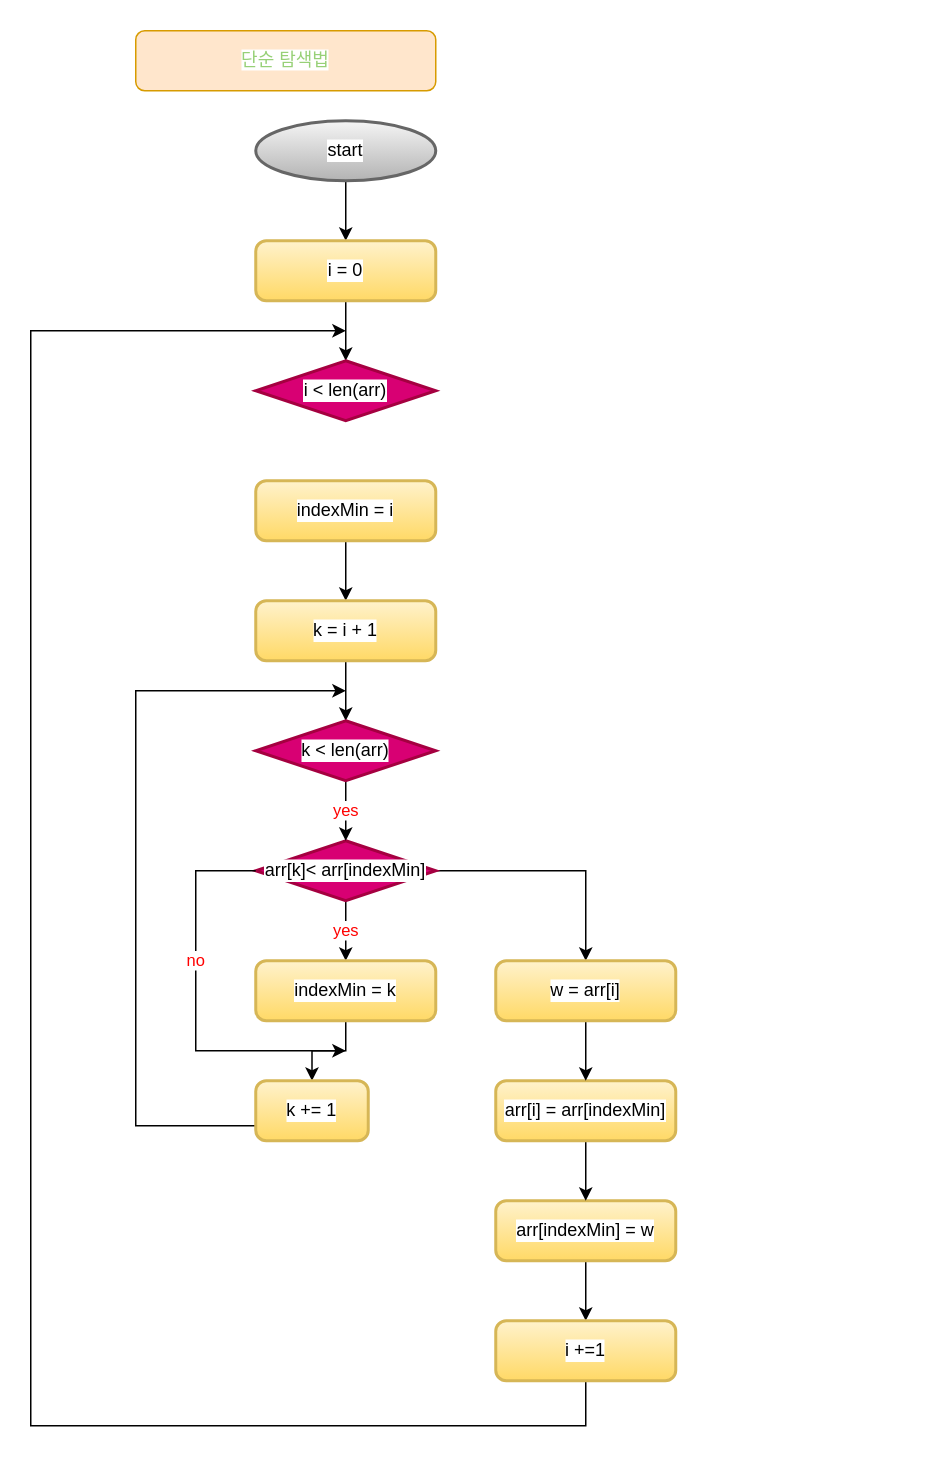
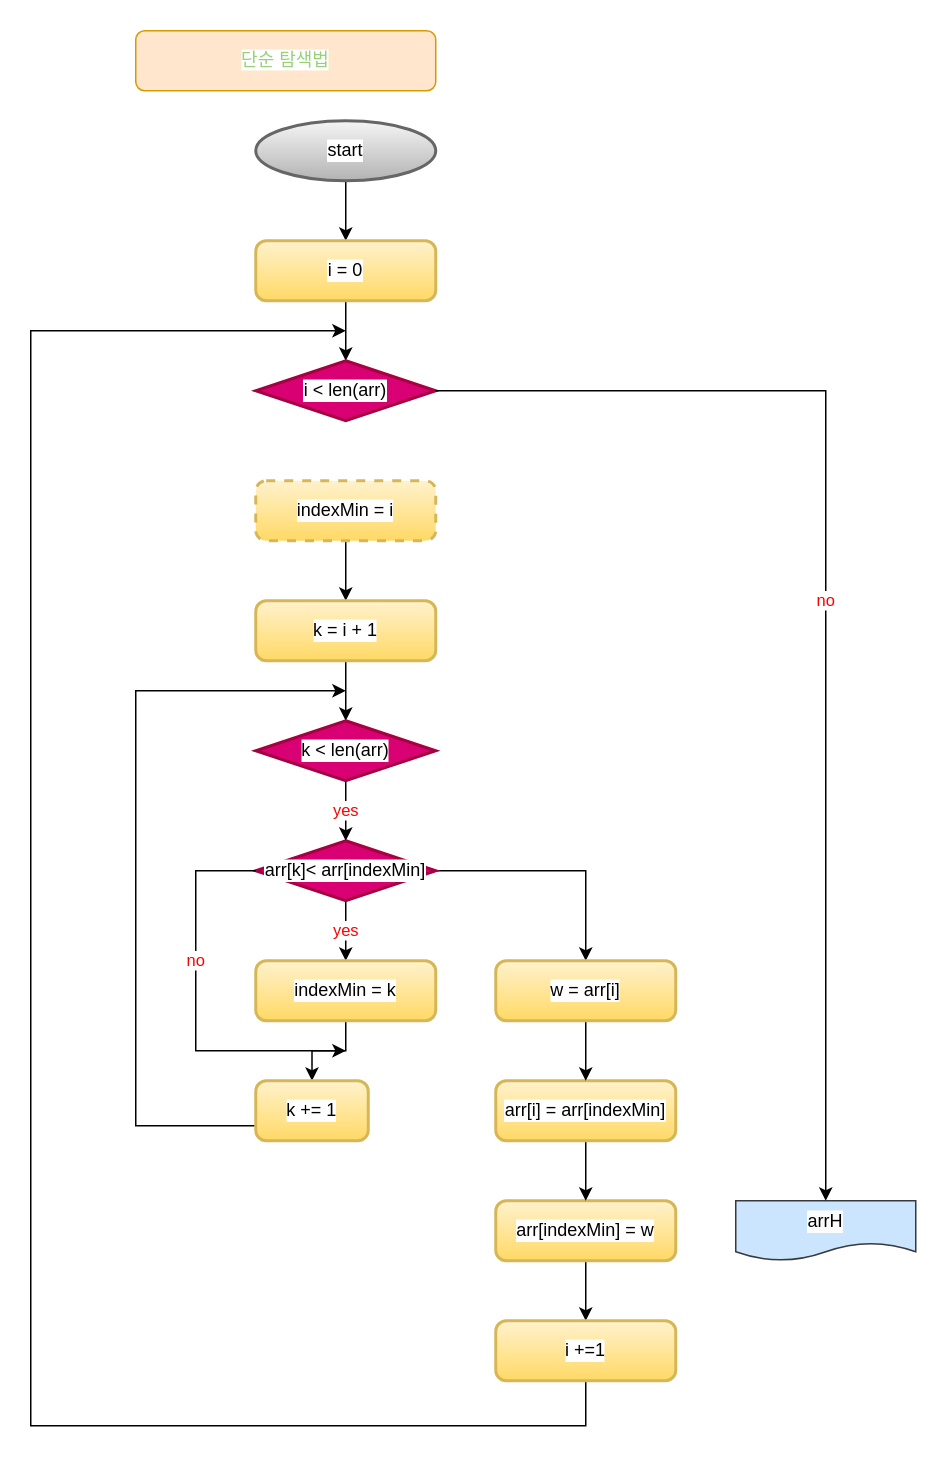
- <mxCell id="10" value="indexMin = i" style="rounded=1;whiteSpace=wrap;html=1;absoluteArcSize=1;arcSize=14;strokeWidth=2;labelBackgroundColor=#FFFFFF;fillColor=#fff2cc;gradientColor=#ffd966;strokeColor=#d6b656;" vertex="1" parent="1"><mxGeometry x="170" y="320" width="120" height="40" as="geometry" /></mxCell>
+ <mxCell id="10" value="indexMin = i" style="rounded=1;whiteSpace=wrap;html=1;absoluteArcSize=1;arcSize=14;strokeWidth=2;labelBackgroundColor=#FFFFFF;fillColor=#fff2cc;gradientColor=#ffd966;strokeColor=#d6b656;dashed=1;" vertex="1" parent="1"><mxGeometry x="170" y="320" width="120" height="40" as="geometry" /></mxCell>
+ <mxCell id="19" value="no" style="edgeStyle=orthogonalEdgeStyle;rounded=0;orthogonalLoop=1;jettySize=auto;html=1;entryX=0.5;entryY=0;entryDx=0;entryDy=0;fontColor=#FF0000;exitX=1;exitY=0.5;exitDx=0;exitDy=0;exitPerimeter=0;" edge="1" parent="1" source="7" target="8"><mxGeometry relative="1" as="geometry"><mxPoint x="300" y="260" as="sourcePoint" /><Array as="points"><mxPoint x="550" y="260" /></Array></mxGeometry></mxCell>
+ <mxCell id="8" value="&lt;font color=&quot;#000000&quot;&gt;arrH&lt;/font&gt;" style="shape=document;whiteSpace=wrap;html=1;boundedLbl=1;labelBackgroundColor=#FCFCFC;fillColor=#cce5ff;strokeColor=#36393d;" vertex="1" parent="1"><mxGeometry x="490" y="800" width="120" height="40" as="geometry" /></mxCell>
